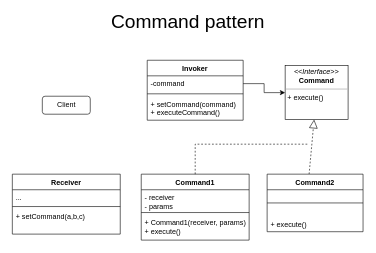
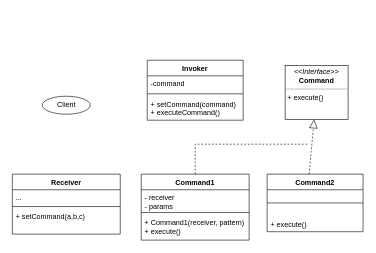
- <mxCell id="22" value="Command pattern" style="text;html=1;strokeColor=none;fillColor=none;align=center;verticalAlign=middle;whiteSpace=wrap;rounded=0;shadow=1;glass=0;sketch=1;fontSize=32;" parent="1" vertex="1"><mxGeometry x="88" y="20" width="450" height="30" as="geometry" /></mxCell>
- <mxCell id="7" value="" style="edgeStyle=orthogonalEdgeStyle;rounded=0;orthogonalLoop=1;jettySize=auto;html=1;" parent="1" source="3" target="6" edge="1"><mxGeometry relative="1" as="geometry" /></mxCell>
- <mxCell id="17" value="Client" style="html=1;rounded=1;" parent="1" vertex="1"><mxGeometry x="70" y="160" width="80" height="30" as="geometry" /></mxCell>
+ <mxCell id="17" value="Client" style="ellipse;html=1;" parent="1" vertex="1"><mxGeometry x="70" y="160" width="80" height="30" as="geometry" /></mxCell>
- <mxCell id="11" value="+ Command1(receiver, params)&#10;+ execute()" style="text;strokeColor=none;fillColor=none;align=left;verticalAlign=top;spacingLeft=4;spacingRight=4;overflow=hidden;rotatable=0;points=[[0,0.5],[1,0.5]];portConstraint=eastwest;" parent="8" vertex="1"><mxGeometry y="68" width="180" height="42" as="geometry" /></mxCell>
+ <mxCell id="11" value="+ Command1(receiver, pattern)&#10;+ execute()" style="text;strokeColor=none;fillColor=none;align=left;verticalAlign=top;spacingLeft=4;spacingRight=4;overflow=hidden;rotatable=0;points=[[0,0.5],[1,0.5]];portConstraint=eastwest;" parent="8" vertex="1"><mxGeometry y="68" width="180" height="42" as="geometry" /></mxCell>
